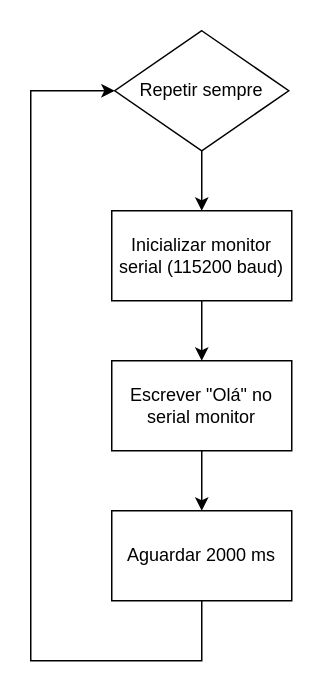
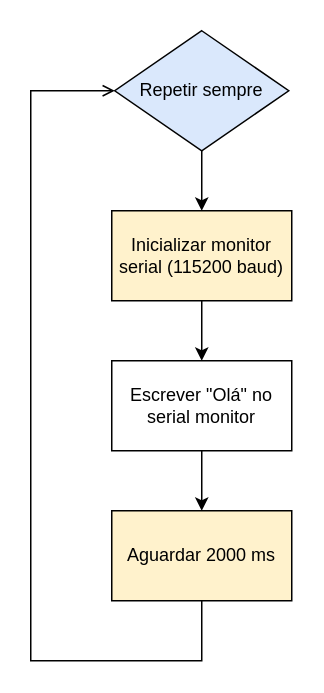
- <mxCell id="6" style="edgeStyle=orthogonalEdgeStyle;rounded=0;orthogonalLoop=1;jettySize=auto;html=1;entryX=0;entryY=0.5;entryDx=0;entryDy=0;" edge="1" parent="1" source="7" target="9"><mxGeometry relative="1" as="geometry"><Array as="points"><mxPoint x="134" y="440" /><mxPoint x="20" y="440" /><mxPoint x="20" y="60" /></Array></mxGeometry></mxCell>
+ <mxCell id="6" style="edgeStyle=orthogonalEdgeStyle;rounded=0;orthogonalLoop=1;jettySize=auto;html=1;entryX=0;entryY=0.5;entryDx=0;entryDy=0;endArrow=open;" edge="1" parent="1" source="7" target="9"><mxGeometry relative="1" as="geometry"><Array as="points"><mxPoint x="134" y="440" /><mxPoint x="20" y="440" /><mxPoint x="20" y="60" /></Array></mxGeometry></mxCell>
- <mxCell id="9" value="Repetir sempre" style="rhombus;whiteSpace=wrap;html=1;" vertex="1" parent="1"><mxGeometry x="76" y="20" width="116" height="80" as="geometry" /></mxCell>
+ <mxCell id="9" value="Repetir sempre" style="rhombus;whiteSpace=wrap;html=1;fillColor=#dae8fc;" vertex="1" parent="1"><mxGeometry x="76" y="20" width="116" height="80" as="geometry" /></mxCell>
- <mxCell id="3" value="Inicializar monitor serial (115200 baud)" style="rounded=0;whiteSpace=wrap;html=1;" vertex="1" parent="1"><mxGeometry x="74" y="140" width="120" height="60" as="geometry" /></mxCell>
+ <mxCell id="3" value="Inicializar monitor serial (115200 baud)" style="rounded=0;whiteSpace=wrap;html=1;fillColor=#fff2cc;" vertex="1" parent="1"><mxGeometry x="74" y="140" width="120" height="60" as="geometry" /></mxCell>
- <mxCell id="7" value="Aguardar 2000 ms" style="rounded=0;whiteSpace=wrap;html=1;" vertex="1" parent="1"><mxGeometry x="74" y="340" width="120" height="60" as="geometry" /></mxCell>
+ <mxCell id="7" value="Aguardar 2000 ms" style="rounded=0;whiteSpace=wrap;html=1;fillColor=#fff2cc;" vertex="1" parent="1"><mxGeometry x="74" y="340" width="120" height="60" as="geometry" /></mxCell>
